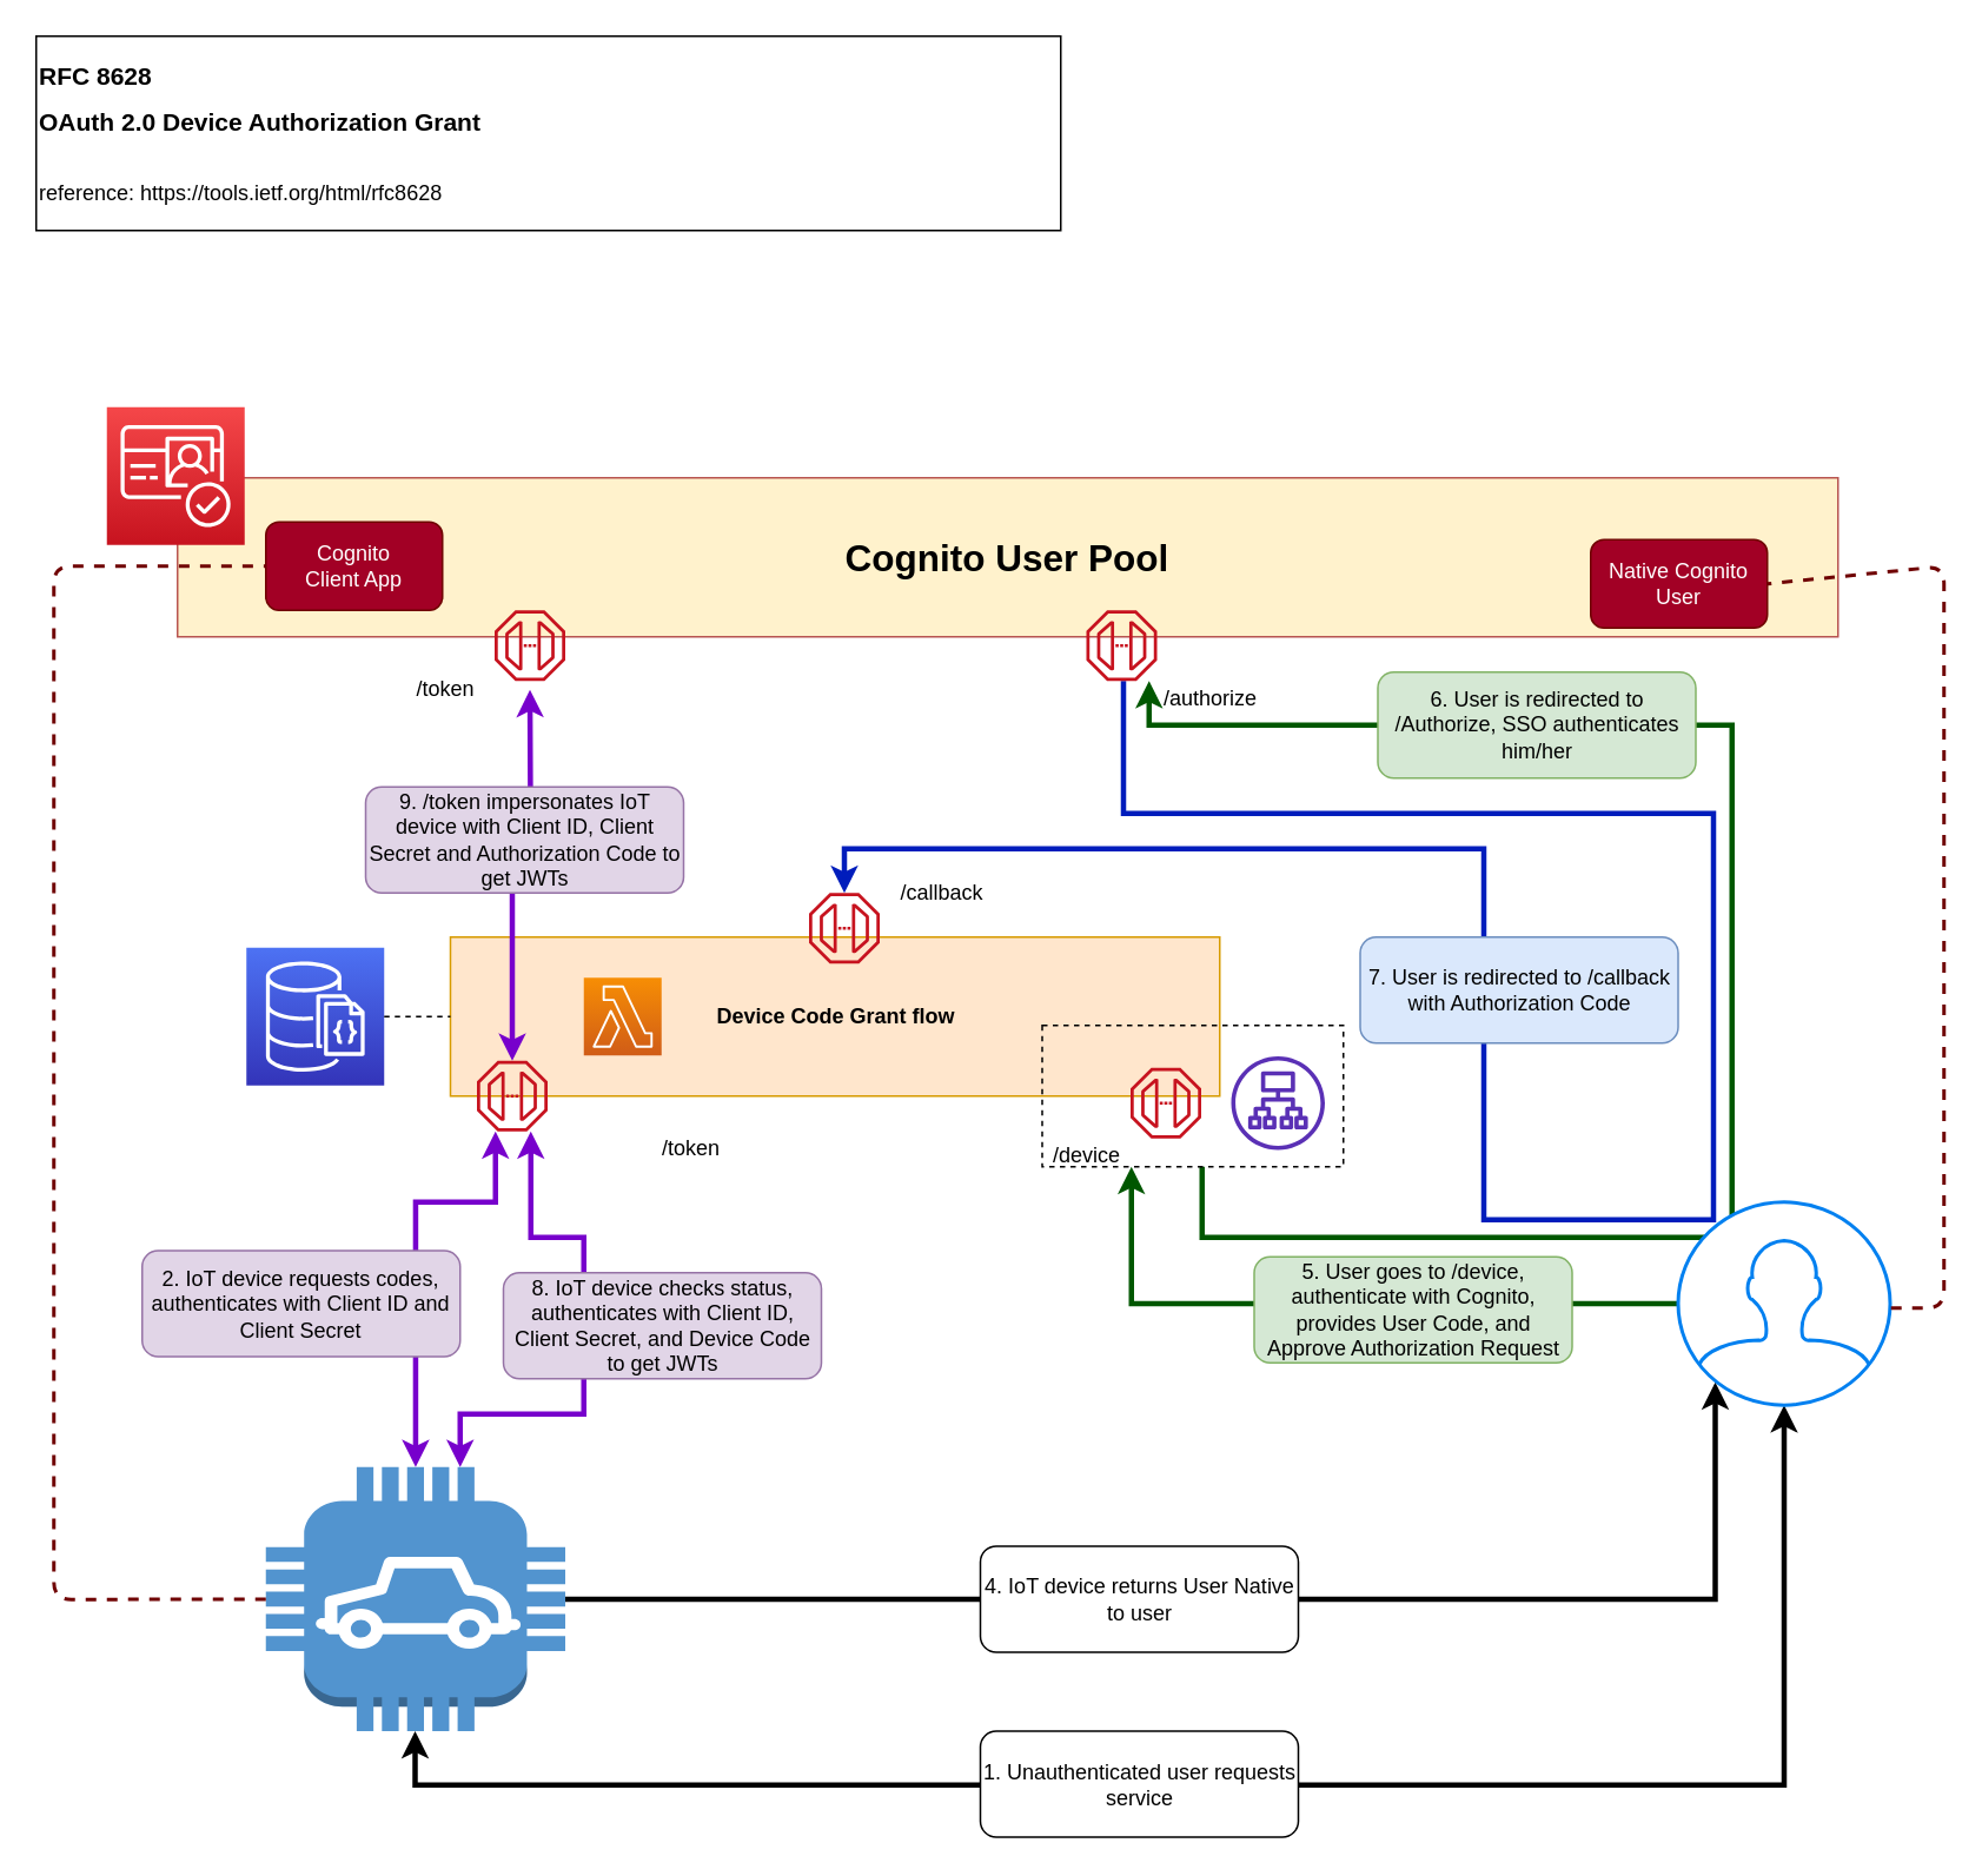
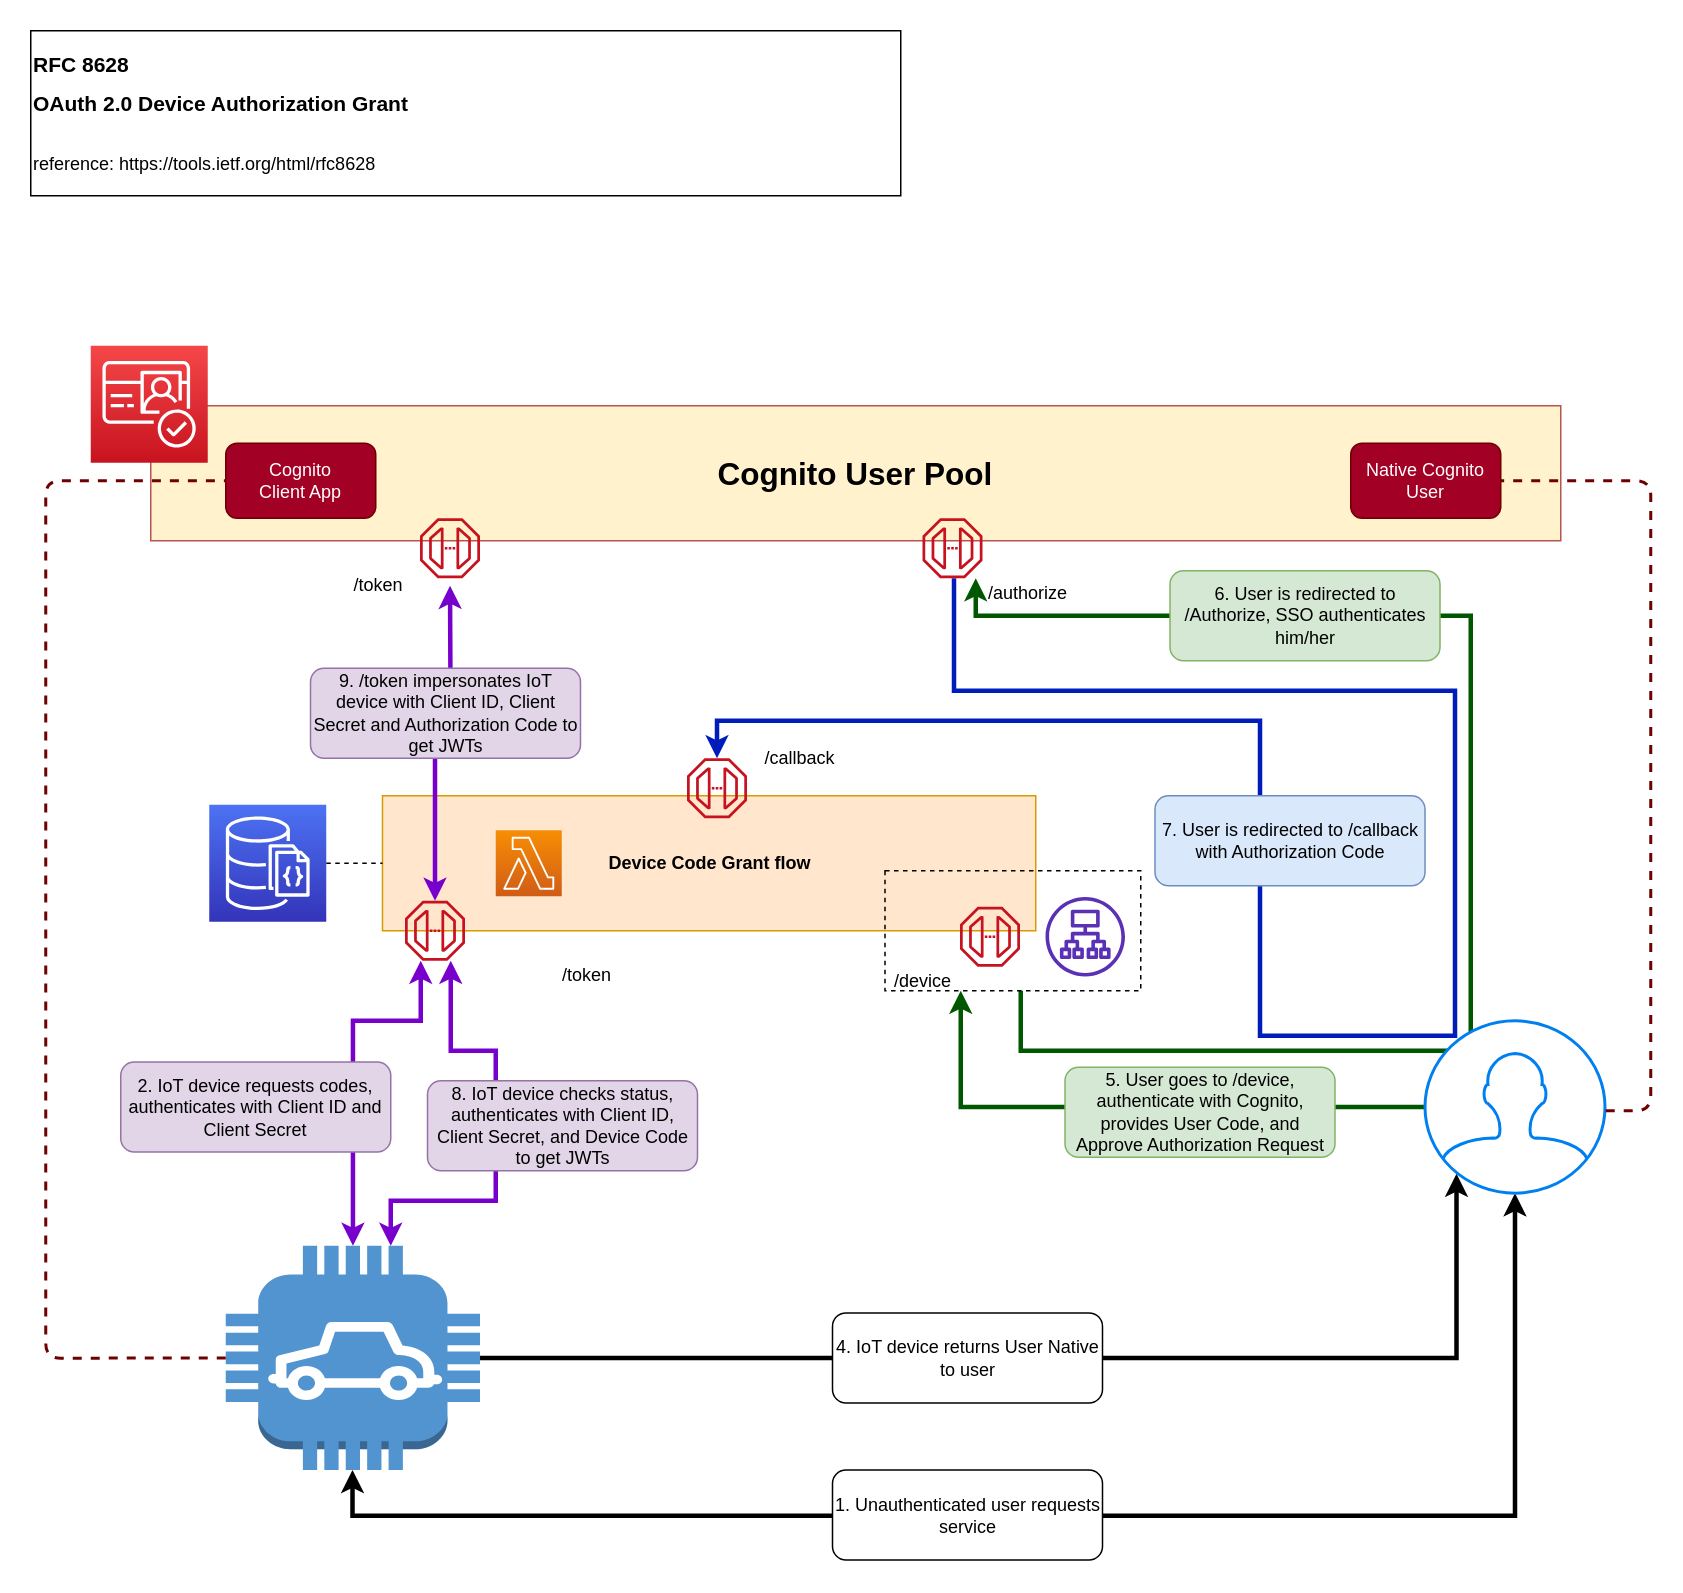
- <mxCell id="40" value="Native Cognito User" style="rounded=1;whiteSpace=wrap;html=1;fontSize=12;fillColor=#a20025;strokeColor=#6F0000;fontColor=#ffffff;" vertex="1" parent="1"><mxGeometry x="900" y="305" width="100" height="50" as="geometry" /></mxCell>
+ <mxCell id="40" value="Native Cognito User" style="rounded=1;whiteSpace=wrap;html=1;fontSize=12;fillColor=#a20025;strokeColor=#6F0000;fontColor=#ffffff;" vertex="1" parent="1"><mxGeometry x="900" y="295" width="100" height="50" as="geometry" /></mxCell>
